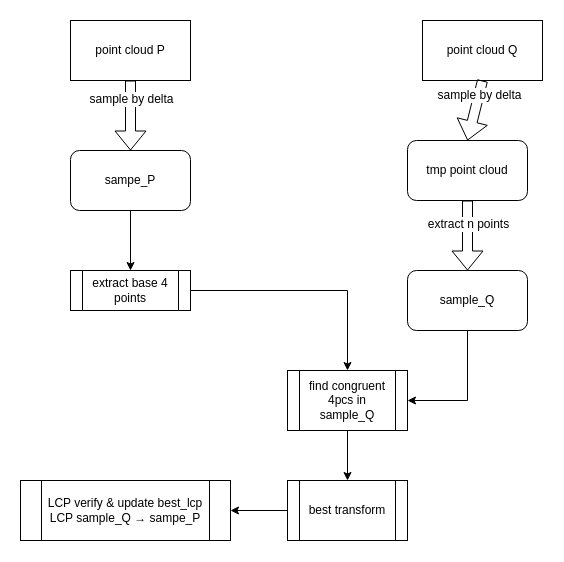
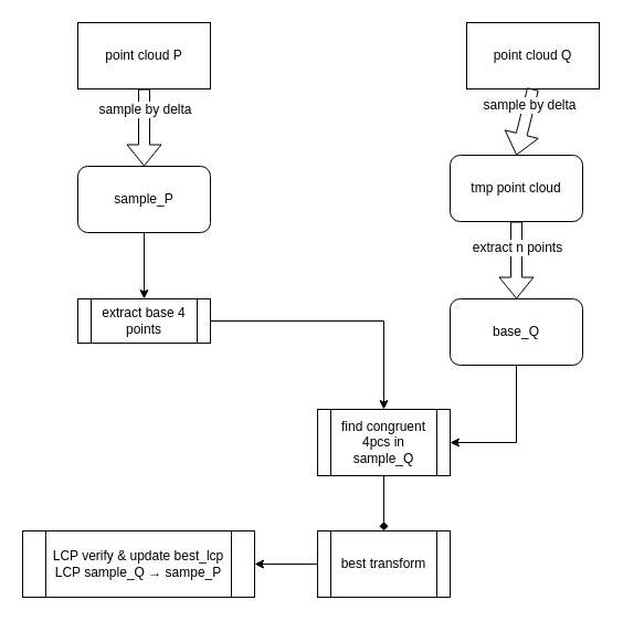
- <mxCell id="5" value="sampe_P" style="rounded=1;whiteSpace=wrap;html=1;" vertex="1" parent="1"><mxGeometry x="70" y="150" width="120" height="60" as="geometry" /></mxCell>
+ <mxCell id="5" value="sample_P" style="rounded=1;whiteSpace=wrap;html=1;" vertex="1" parent="1"><mxGeometry x="70" y="150" width="120" height="60" as="geometry" /></mxCell>
- <mxCell id="7" value="sample_Q" style="rounded=1;whiteSpace=wrap;html=1;" vertex="1" parent="1"><mxGeometry x="407" y="270" width="120" height="60" as="geometry" /></mxCell>
+ <mxCell id="7" value="base_Q" style="rounded=1;whiteSpace=wrap;html=1;" vertex="1" parent="1"><mxGeometry x="407" y="270" width="120" height="60" as="geometry" /></mxCell>
- <mxCell id="17" style="edgeStyle=orthogonalEdgeStyle;rounded=0;orthogonalLoop=1;jettySize=auto;html=1;exitX=0.5;exitY=1;exitDx=0;exitDy=0;" edge="1" parent="1" source="18" target="20"><mxGeometry relative="1" as="geometry" /></mxCell>
+ <mxCell id="17" style="edgeStyle=orthogonalEdgeStyle;rounded=0;orthogonalLoop=1;jettySize=auto;html=1;exitX=0.5;exitY=1;exitDx=0;exitDy=0;endArrow=diamond;" edge="1" parent="1" source="18" target="20"><mxGeometry relative="1" as="geometry" /></mxCell>
